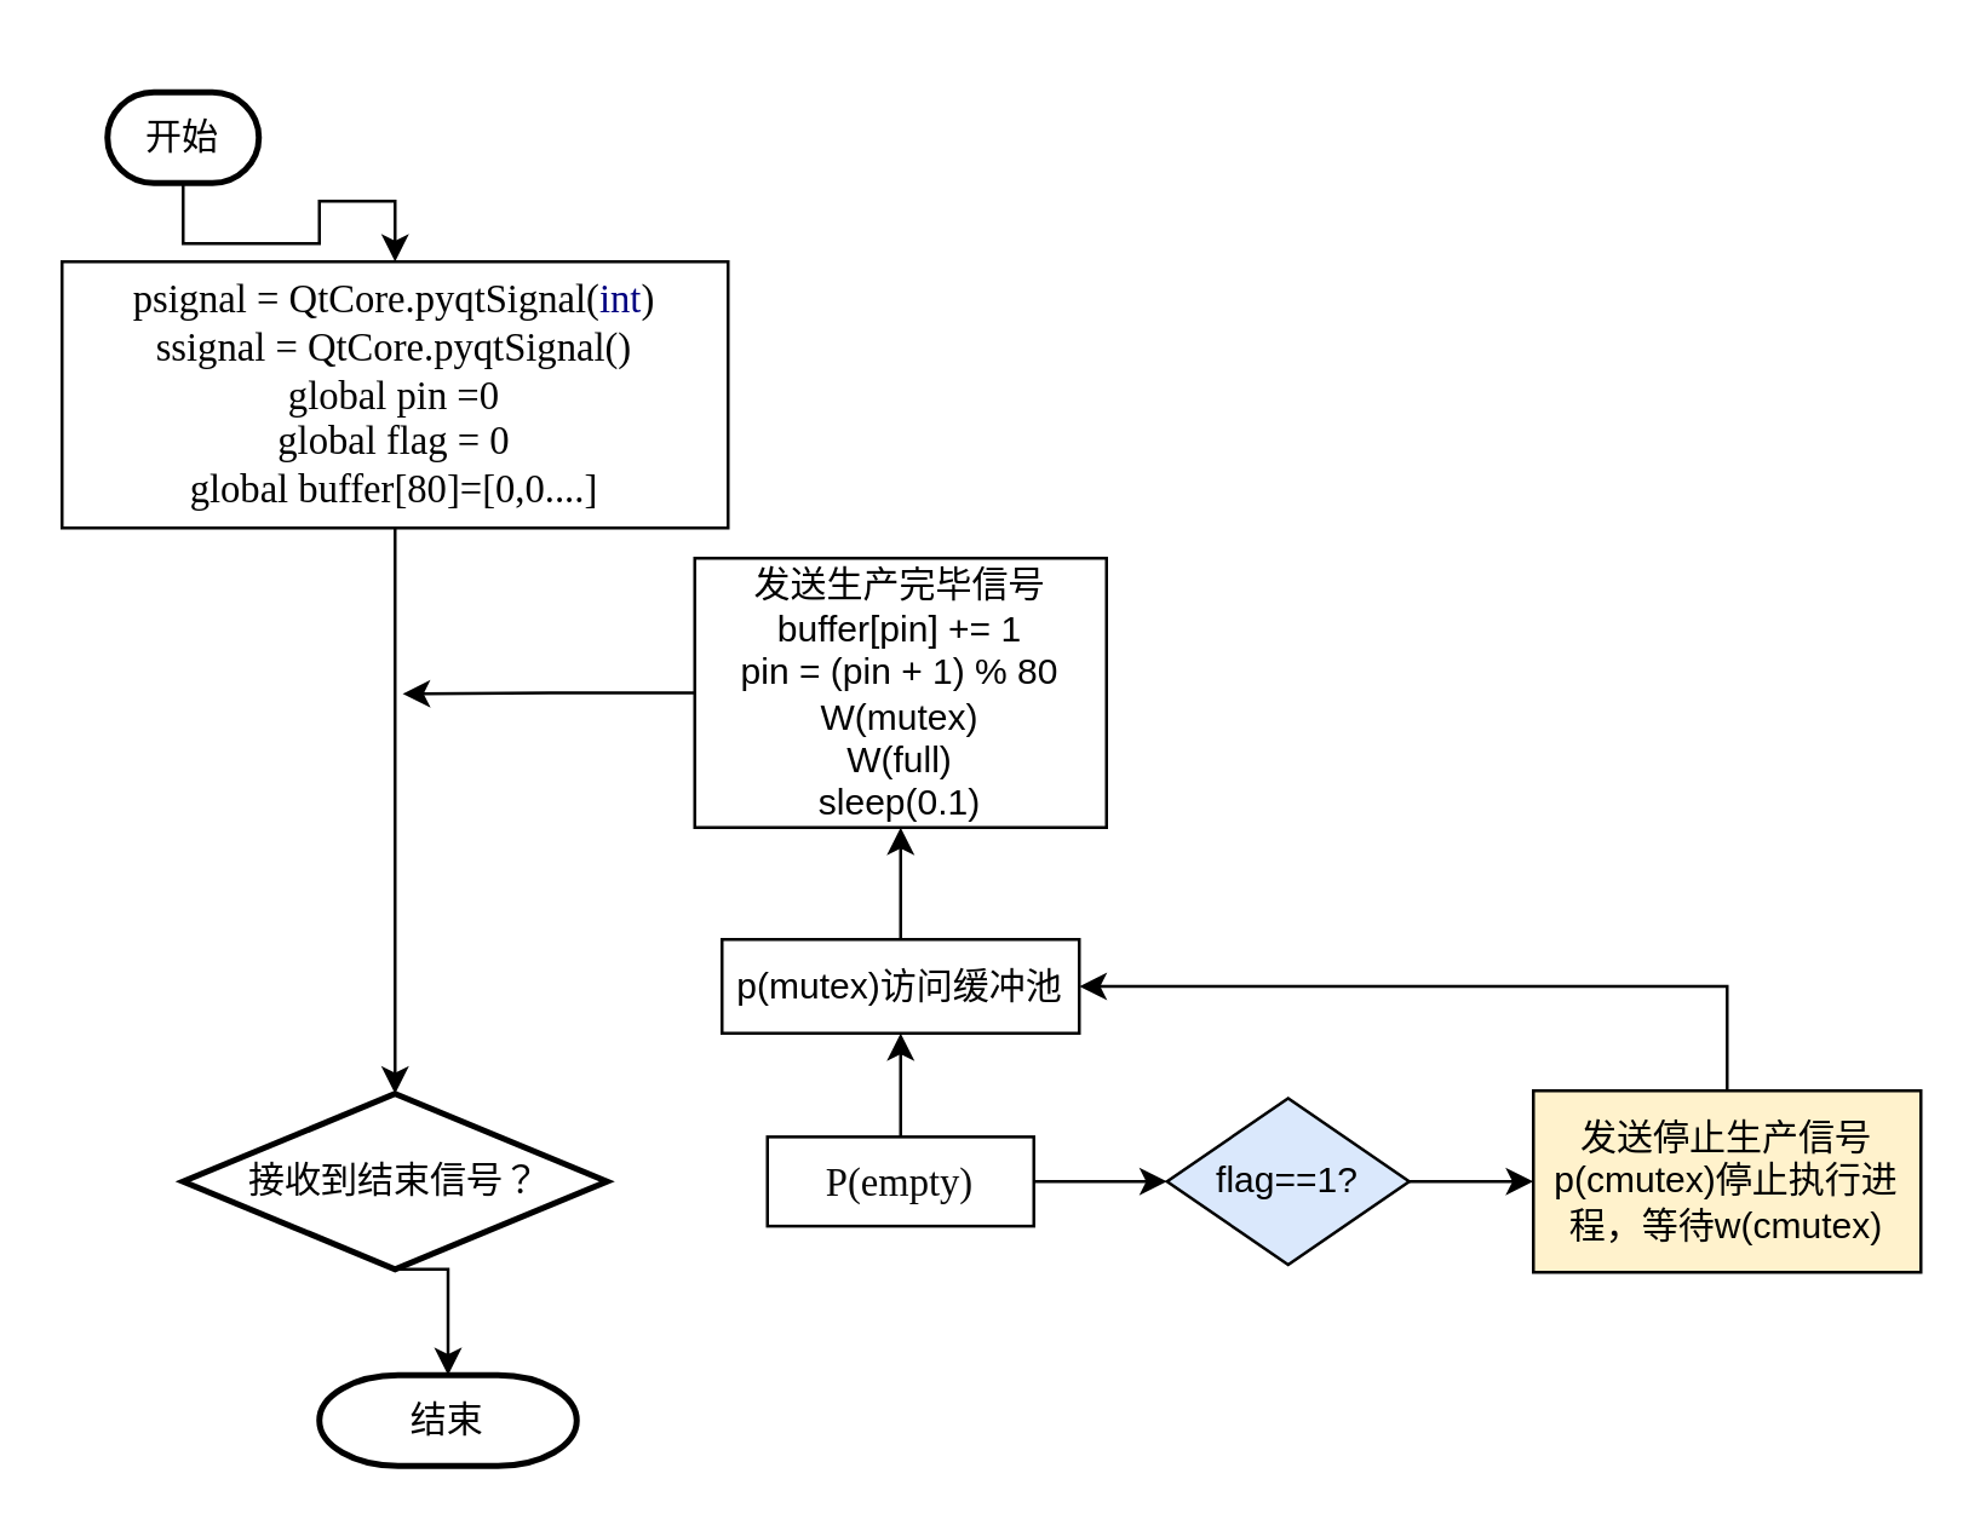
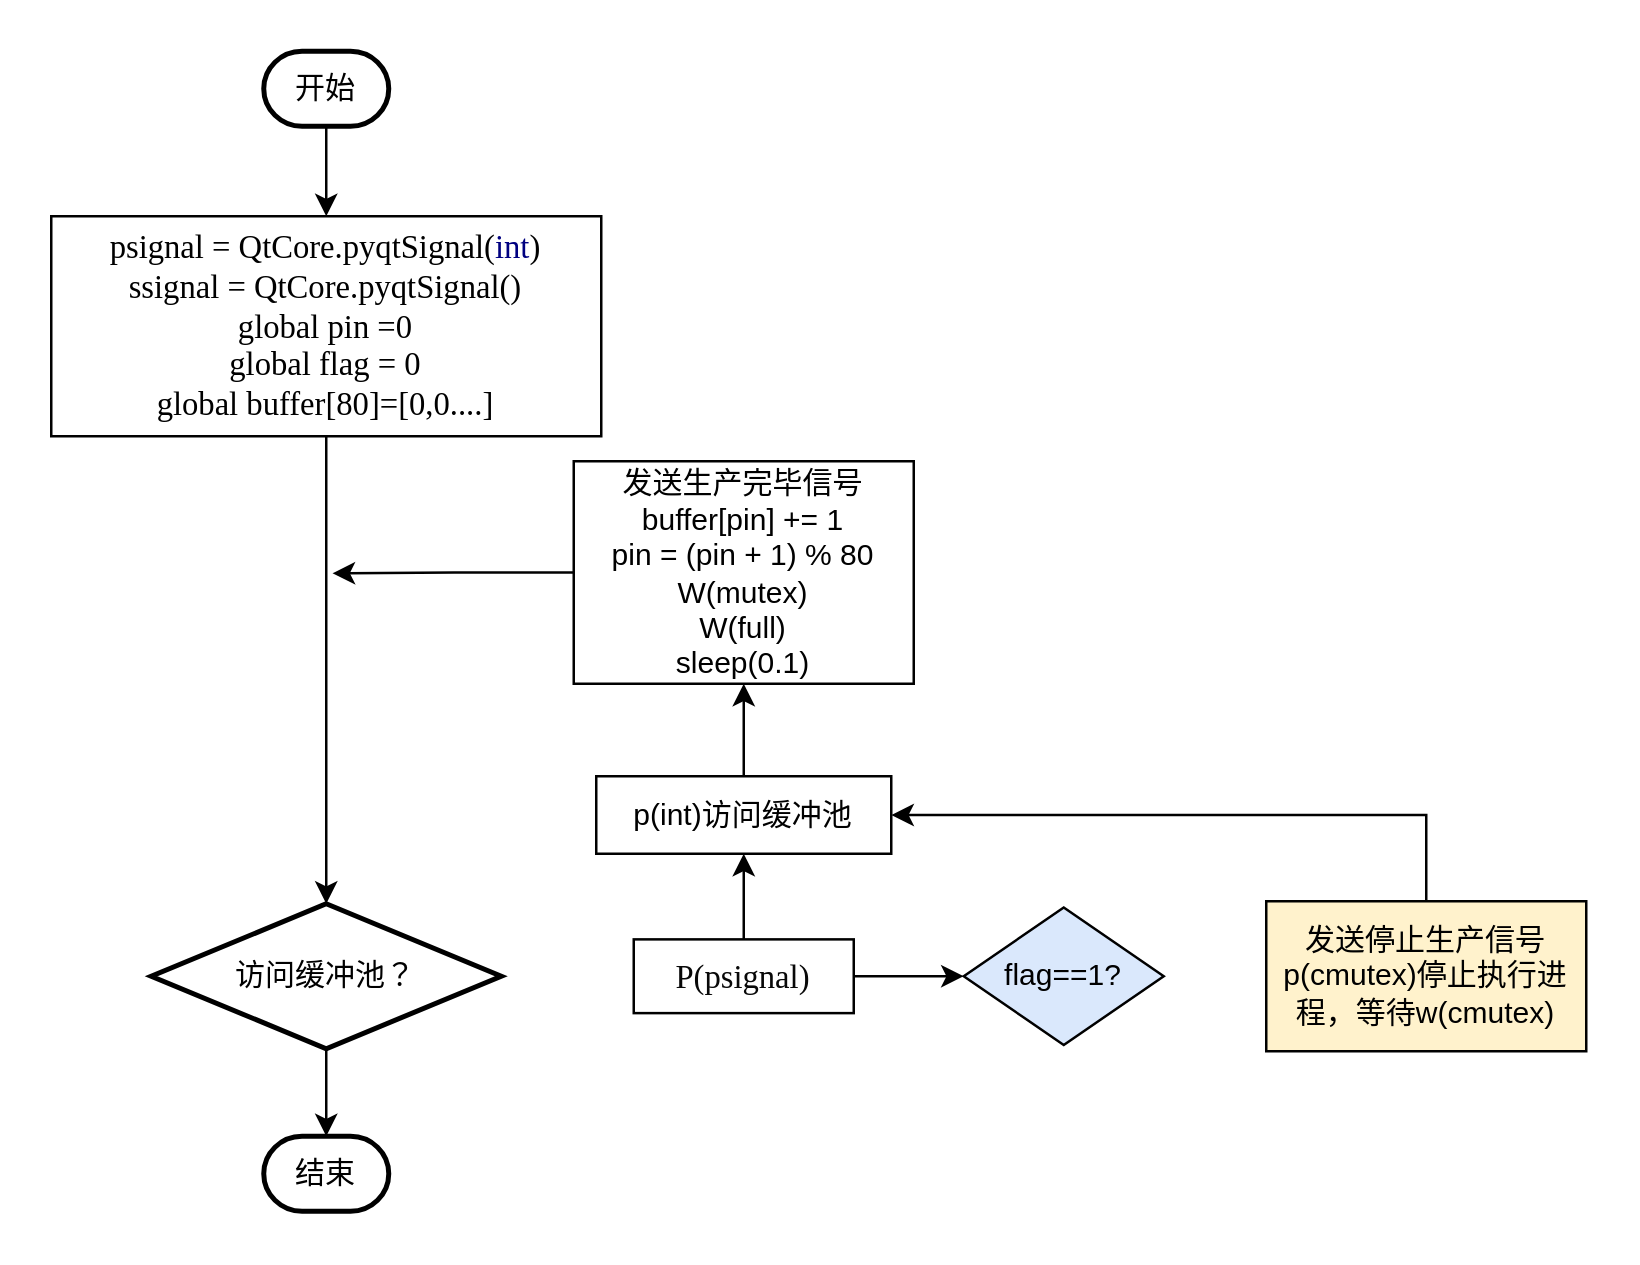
- <mxCell id="3" value="开始" style="strokeWidth=2;html=1;shape=mxgraph.flowchart.terminator;whiteSpace=wrap;" vertex="1" parent="1"><mxGeometry x="35" y="30" width="50" height="30" as="geometry" /></mxCell>
+ <mxCell id="3" value="开始" style="strokeWidth=2;html=1;shape=mxgraph.flowchart.terminator;whiteSpace=wrap;" vertex="1" parent="1"><mxGeometry x="105" y="20" width="50" height="30" as="geometry" /></mxCell>
- <mxCell id="17" value="p(mutex)访问缓冲池" style="rounded=0;whiteSpace=wrap;html=1;" vertex="1" parent="1"><mxGeometry x="238" y="310" width="118" height="31" as="geometry" /></mxCell>
+ <mxCell id="17" value="p(int)访问缓冲池" style="rounded=0;whiteSpace=wrap;html=1;" vertex="1" parent="1"><mxGeometry x="238" y="310" width="118" height="31" as="geometry" /></mxCell>
- <mxCell id="7" value="接收到结束信号？" style="strokeWidth=2;html=1;shape=mxgraph.flowchart.decision;whiteSpace=wrap;" vertex="1" parent="1"><mxGeometry x="60" y="361" width="140" height="58" as="geometry" /></mxCell>
+ <mxCell id="7" value="访问缓冲池？" style="strokeWidth=2;html=1;shape=mxgraph.flowchart.decision;whiteSpace=wrap;" vertex="1" parent="1"><mxGeometry x="60" y="361" width="140" height="58" as="geometry" /></mxCell>
- <mxCell id="11" value="&lt;pre style=&quot;background-color: #ffffff ; color: #080808 ; font-family: &amp;#34;jetbrains mono&amp;#34; ; font-size: 9.8pt&quot;&gt;P(empty)&lt;br&gt;&lt;/pre&gt;" style="rounded=0;whiteSpace=wrap;html=1;" vertex="1" parent="1"><mxGeometry x="253" y="375.25" width="88" height="29.5" as="geometry" /></mxCell>
+ <mxCell id="11" value="&lt;pre style=&quot;background-color: #ffffff ; color: #080808 ; font-family: &amp;#34;jetbrains mono&amp;#34; ; font-size: 9.8pt&quot;&gt;P(psignal)&lt;br&gt;&lt;/pre&gt;" style="rounded=0;whiteSpace=wrap;html=1;" vertex="1" parent="1"><mxGeometry x="253" y="375.25" width="88" height="29.5" as="geometry" /></mxCell>
- <mxCell id="12" style="edgeStyle=orthogonalEdgeStyle;rounded=0;orthogonalLoop=1;jettySize=auto;html=1;exitX=1;exitY=0.5;exitDx=0;exitDy=0;entryX=0;entryY=0.5;entryDx=0;entryDy=0;" edge="1" parent="1" source="13" target="15"><mxGeometry relative="1" as="geometry" /></mxCell>
- <mxCell id="8" value="结束" style="strokeWidth=2;html=1;shape=mxgraph.flowchart.terminator;whiteSpace=wrap;" vertex="1" parent="1"><mxGeometry x="105" y="454" width="85" height="30" as="geometry" /></mxCell>
+ <mxCell id="8" value="结束" style="strokeWidth=2;html=1;shape=mxgraph.flowchart.terminator;whiteSpace=wrap;" vertex="1" parent="1"><mxGeometry x="105" y="454" width="50" height="30" as="geometry" /></mxCell>
